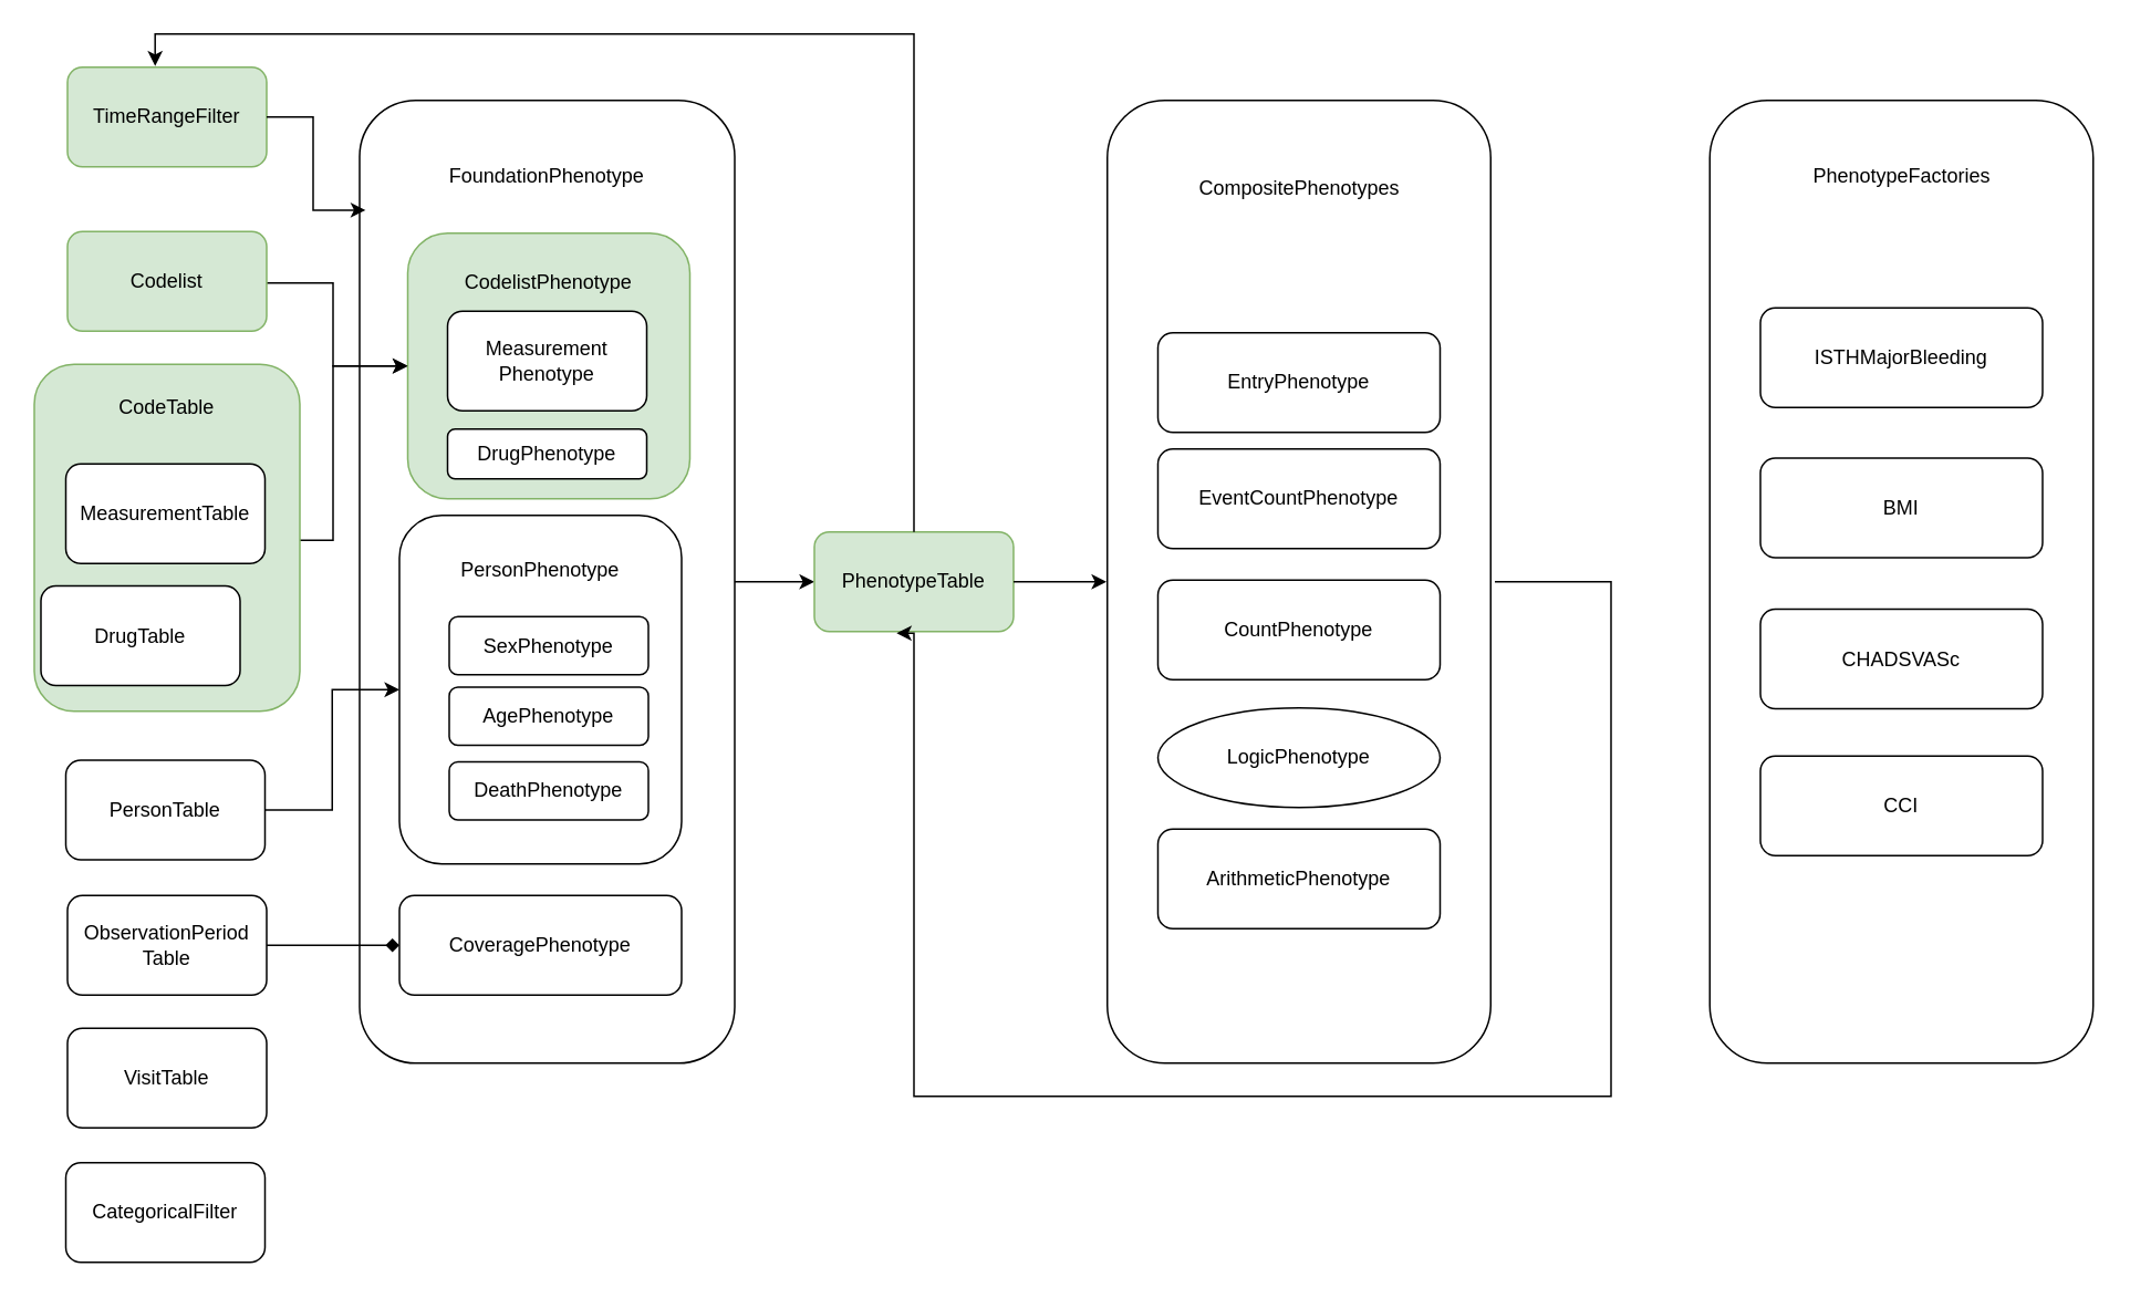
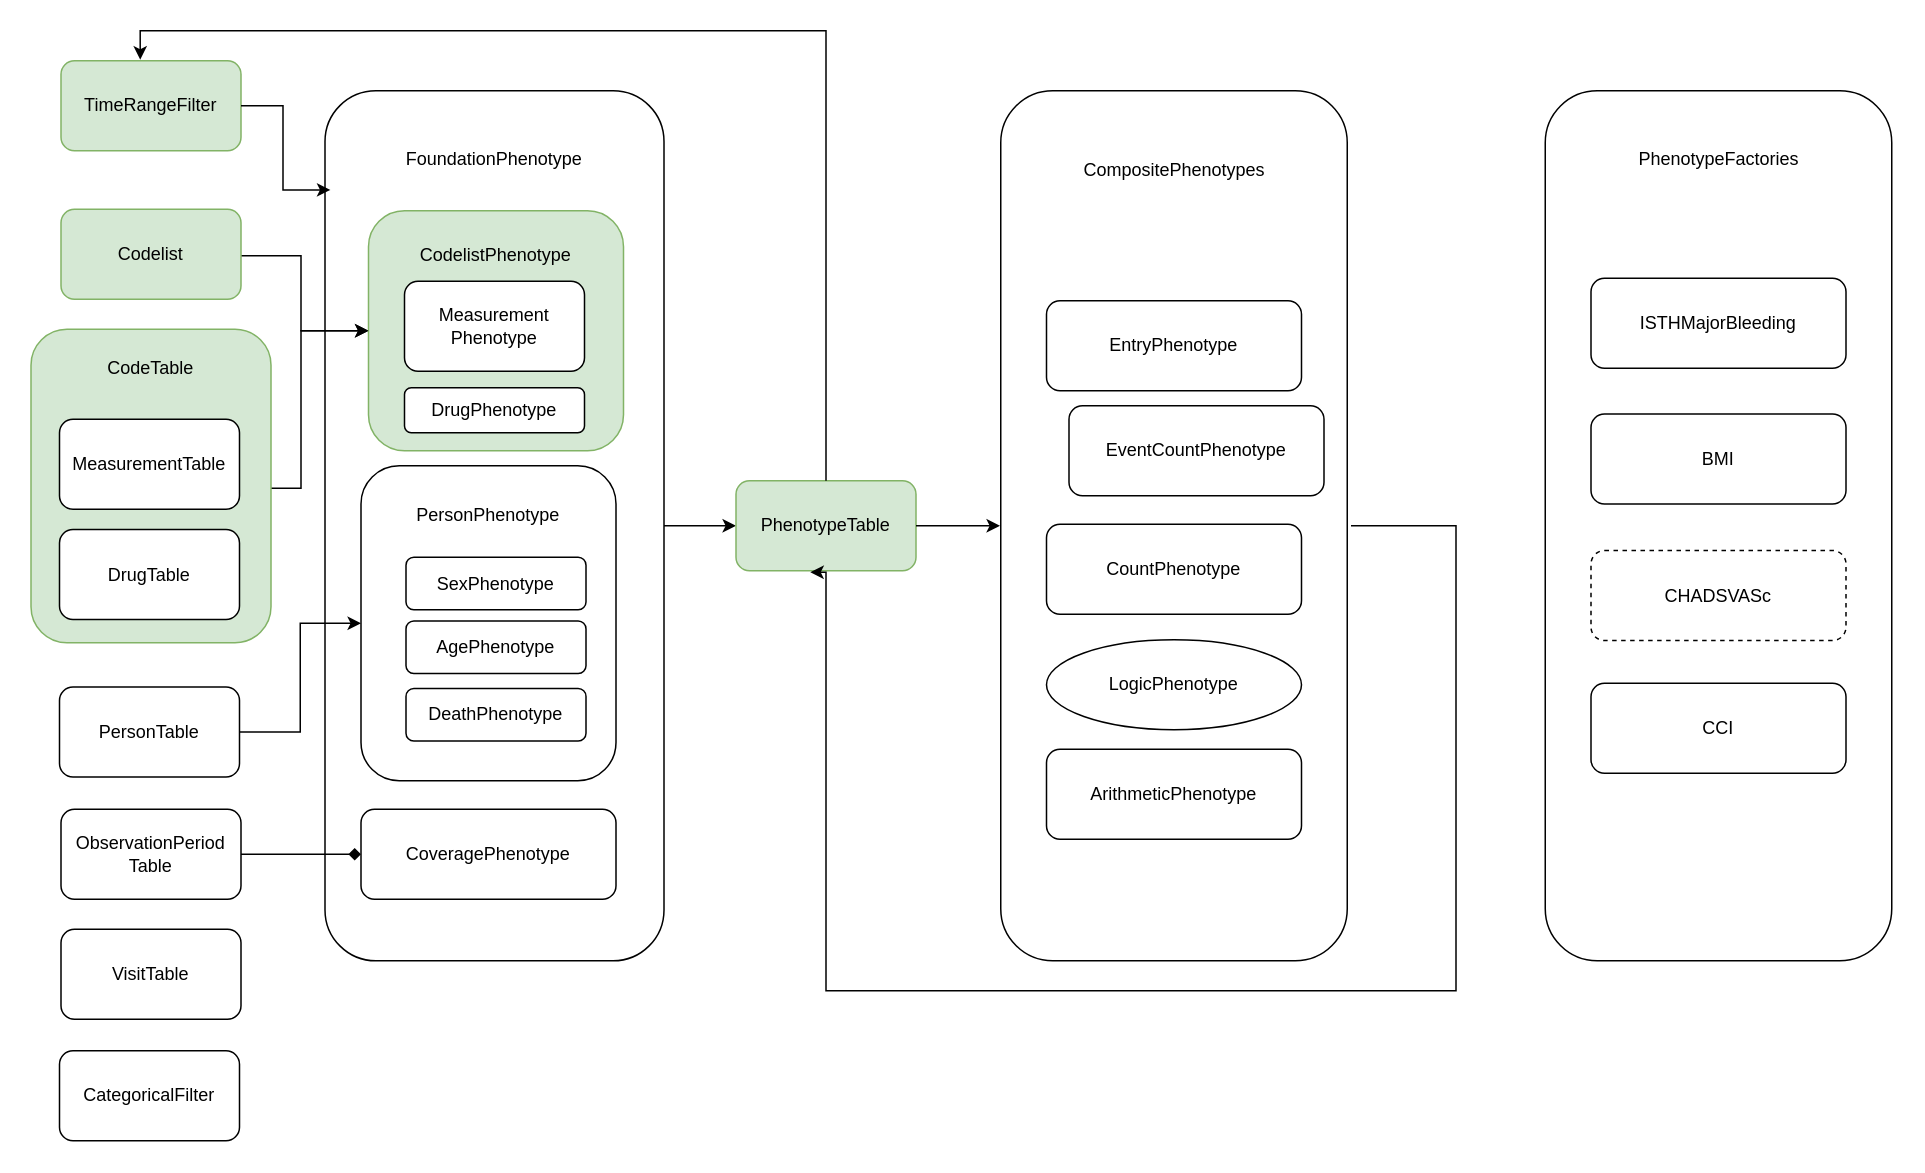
- <mxCell id="27" value="EventCountPhenotype" style="rounded=1;whiteSpace=wrap;html=1;" vertex="1" parent="1"><mxGeometry x="697" y="270" width="170" height="60" as="geometry" /></mxCell>
+ <mxCell id="27" value="EventCountPhenotype" style="rounded=1;whiteSpace=wrap;html=1;" vertex="1" parent="1"><mxGeometry x="712" y="270" width="170" height="60" as="geometry" /></mxCell>
- <mxCell id="21" value="DrugTable" style="rounded=1;whiteSpace=wrap;html=1;" vertex="1" parent="1"><mxGeometry x="24" y="352.5" width="120" height="60" as="geometry" /></mxCell>
+ <mxCell id="21" value="DrugTable" style="rounded=1;whiteSpace=wrap;html=1;" vertex="1" parent="1"><mxGeometry x="39" y="352.5" width="120" height="60" as="geometry" /></mxCell>
- <mxCell id="37" value="CHADSVASc" style="rounded=1;whiteSpace=wrap;html=1;" vertex="1" parent="1"><mxGeometry x="1060" y="366.5" width="170" height="60" as="geometry" /></mxCell>
+ <mxCell id="37" value="CHADSVASc" style="rounded=1;whiteSpace=wrap;html=1;dashed=1;" vertex="1" parent="1"><mxGeometry x="1060" y="366.5" width="170" height="60" as="geometry" /></mxCell>
